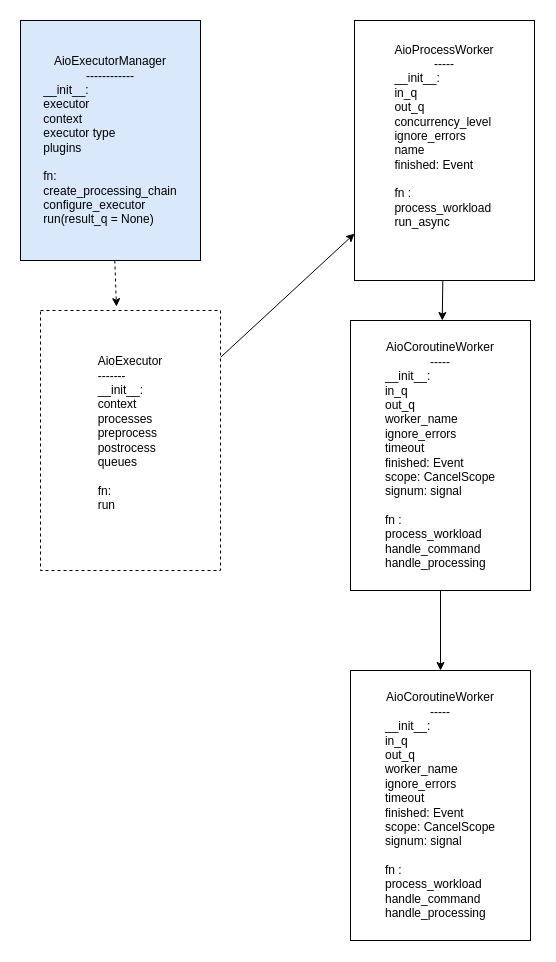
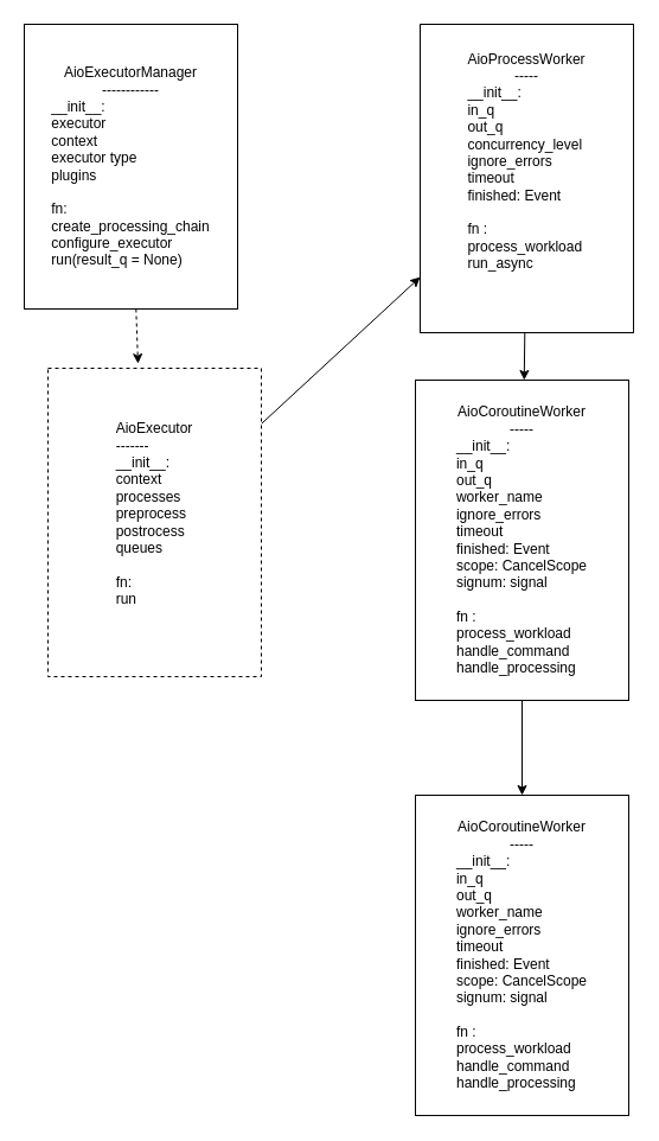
- <mxCell id="3" value="AioExecutorManager&lt;br&gt;------------&lt;br&gt;&lt;div style=&quot;text-align: left&quot;&gt;__init__:&lt;/div&gt;&lt;div style=&quot;text-align: left&quot;&gt;executor&lt;/div&gt;&lt;div style=&quot;text-align: left&quot;&gt;context&lt;/div&gt;&lt;div style=&quot;text-align: left&quot;&gt;executor type&lt;/div&gt;&lt;div style=&quot;text-align: left&quot;&gt;plugins&lt;/div&gt;&lt;div style=&quot;text-align: left&quot;&gt;&lt;br&gt;&lt;/div&gt;&lt;div style=&quot;text-align: left&quot;&gt;fn:&lt;/div&gt;&lt;div style=&quot;text-align: left&quot;&gt;create_processing_chain&lt;/div&gt;&lt;div style=&quot;text-align: left&quot;&gt;configure_executor&lt;/div&gt;&lt;div style=&quot;text-align: left&quot;&gt;run(result_q = None)&lt;/div&gt;" style="rounded=0;whiteSpace=wrap;html=1;fillColor=#dae8fc;" vertex="1" parent="1"><mxGeometry x="20" y="20" width="180" height="240" as="geometry" /></mxCell>
+ <mxCell id="3" value="AioExecutorManager&lt;br&gt;------------&lt;br&gt;&lt;div style=&quot;text-align: left&quot;&gt;__init__:&lt;/div&gt;&lt;div style=&quot;text-align: left&quot;&gt;executor&lt;/div&gt;&lt;div style=&quot;text-align: left&quot;&gt;context&lt;/div&gt;&lt;div style=&quot;text-align: left&quot;&gt;executor type&lt;/div&gt;&lt;div style=&quot;text-align: left&quot;&gt;plugins&lt;/div&gt;&lt;div style=&quot;text-align: left&quot;&gt;&lt;br&gt;&lt;/div&gt;&lt;div style=&quot;text-align: left&quot;&gt;fn:&lt;/div&gt;&lt;div style=&quot;text-align: left&quot;&gt;create_processing_chain&lt;/div&gt;&lt;div style=&quot;text-align: left&quot;&gt;configure_executor&lt;/div&gt;&lt;div style=&quot;text-align: left&quot;&gt;run(result_q = None)&lt;/div&gt;" style="rounded=0;whiteSpace=wrap;html=1;" vertex="1" parent="1"><mxGeometry x="20" y="20" width="180" height="240" as="geometry" /></mxCell>
- <mxCell id="7" value="AioProcessWorker&lt;br&gt;-----&lt;br&gt;&lt;div style=&quot;text-align: left&quot;&gt;__init__:&lt;/div&gt;&lt;div style=&quot;text-align: left&quot;&gt;in_q&lt;/div&gt;&lt;div style=&quot;text-align: left&quot;&gt;out_q&lt;/div&gt;&lt;div style=&quot;text-align: left&quot;&gt;concurrency_level&lt;/div&gt;&lt;div style=&quot;text-align: left&quot;&gt;ignore_errors&lt;/div&gt;&lt;div style=&quot;text-align: left&quot;&gt;name&lt;/div&gt;&lt;div style=&quot;text-align: left&quot;&gt;finished: Event&lt;/div&gt;&lt;div style=&quot;text-align: left&quot;&gt;&lt;br&gt;&lt;/div&gt;&lt;div style=&quot;text-align: left&quot;&gt;fn :&lt;/div&gt;&lt;div style=&quot;text-align: left&quot;&gt;process_workload&lt;/div&gt;&lt;div style=&quot;text-align: left&quot;&gt;run_async&lt;/div&gt;&lt;div style=&quot;text-align: left&quot;&gt;&lt;br&gt;&lt;/div&gt;&lt;div style=&quot;text-align: left&quot;&gt;&lt;br&gt;&lt;/div&gt;" style="rounded=0;whiteSpace=wrap;html=1;align=center;" vertex="1" parent="1"><mxGeometry x="354" y="20" width="180" height="260" as="geometry" /></mxCell>
+ <mxCell id="7" value="AioProcessWorker&lt;br&gt;-----&lt;br&gt;&lt;div style=&quot;text-align: left&quot;&gt;__init__:&lt;/div&gt;&lt;div style=&quot;text-align: left&quot;&gt;in_q&lt;/div&gt;&lt;div style=&quot;text-align: left&quot;&gt;out_q&lt;/div&gt;&lt;div style=&quot;text-align: left&quot;&gt;concurrency_level&lt;/div&gt;&lt;div style=&quot;text-align: left&quot;&gt;ignore_errors&lt;/div&gt;&lt;div style=&quot;text-align: left&quot;&gt;timeout&lt;/div&gt;&lt;div style=&quot;text-align: left&quot;&gt;finished: Event&lt;/div&gt;&lt;div style=&quot;text-align: left&quot;&gt;&lt;br&gt;&lt;/div&gt;&lt;div style=&quot;text-align: left&quot;&gt;fn :&lt;/div&gt;&lt;div style=&quot;text-align: left&quot;&gt;process_workload&lt;/div&gt;&lt;div style=&quot;text-align: left&quot;&gt;run_async&lt;/div&gt;&lt;div style=&quot;text-align: left&quot;&gt;&lt;br&gt;&lt;/div&gt;&lt;div style=&quot;text-align: left&quot;&gt;&lt;br&gt;&lt;/div&gt;" style="rounded=0;whiteSpace=wrap;html=1;align=center;" vertex="1" parent="1"><mxGeometry x="354" y="20" width="180" height="260" as="geometry" /></mxCell>
